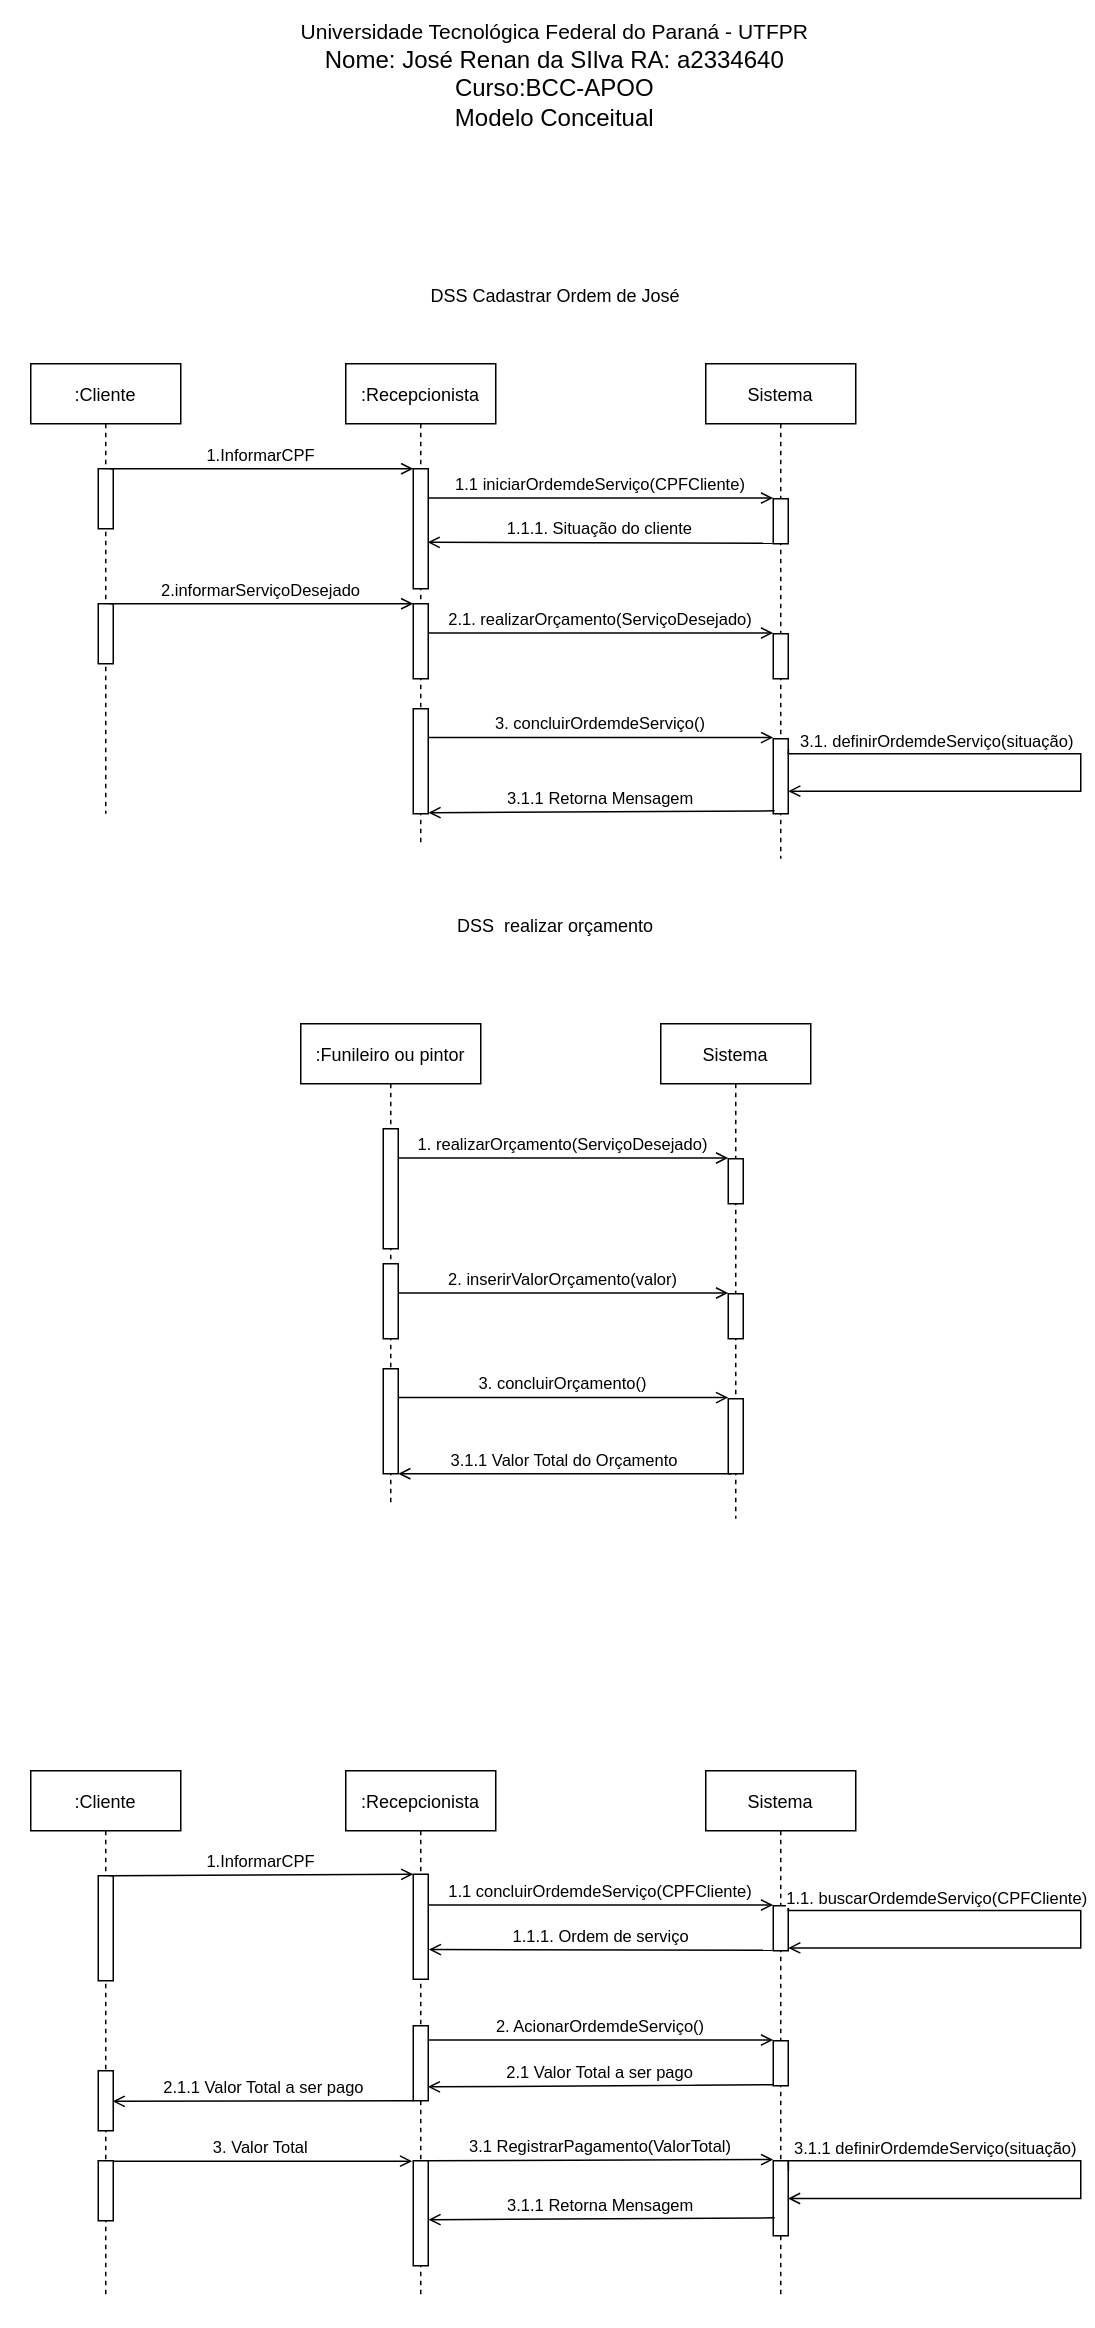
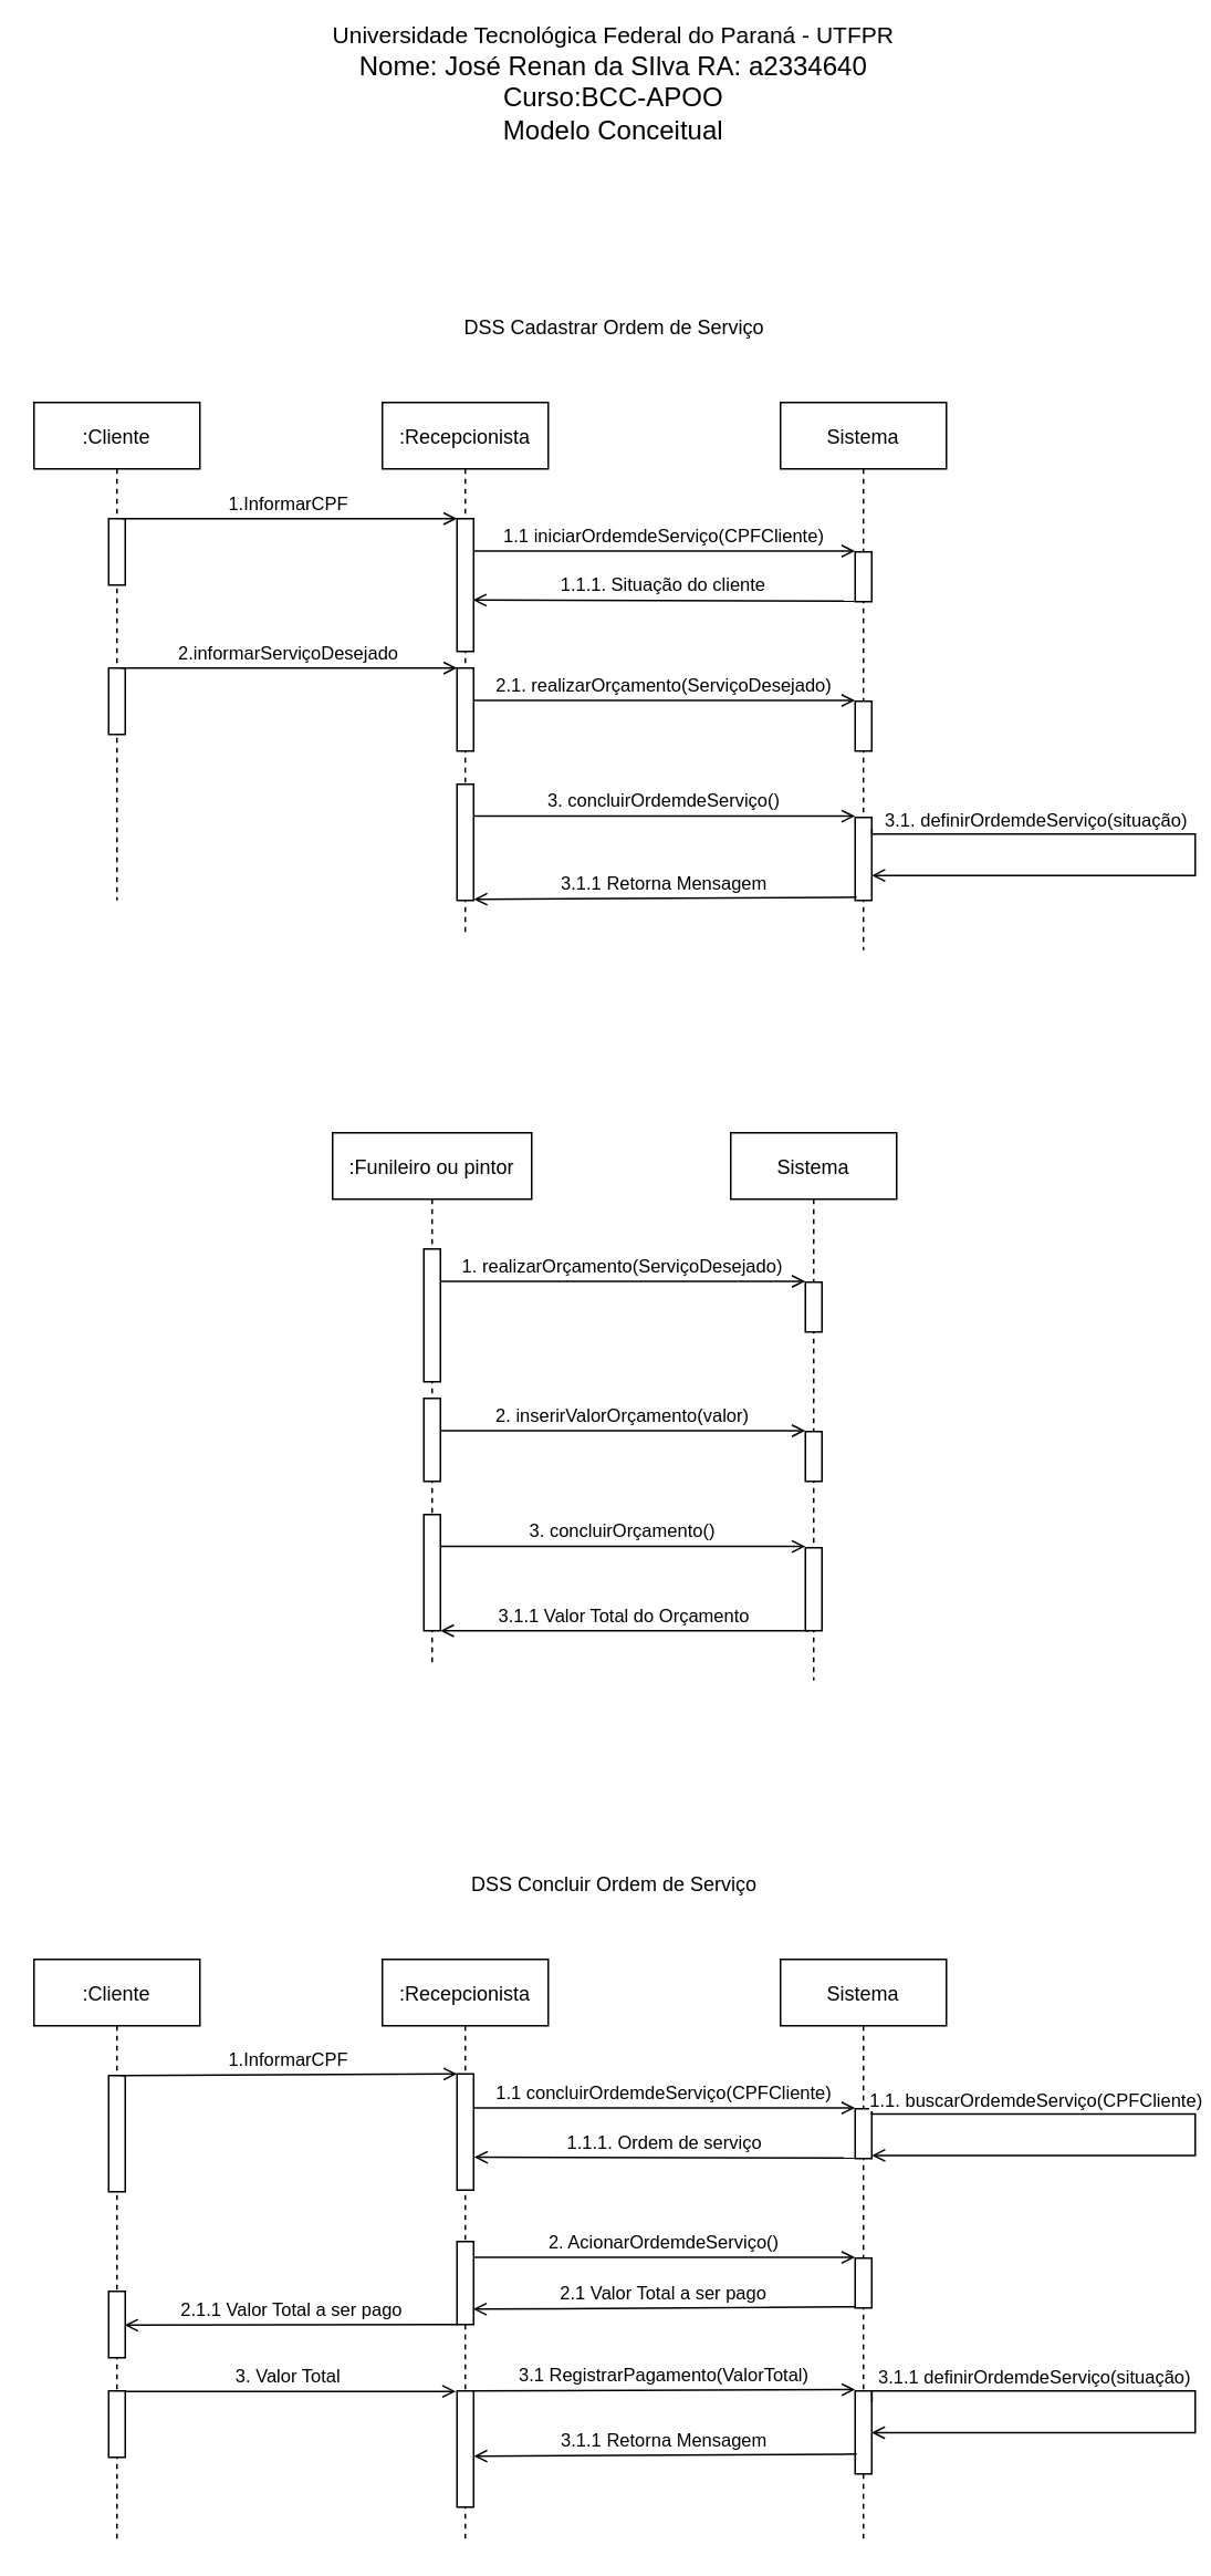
- <mxCell id="22" value="DSS Cadastrar Ordem de José" style="text;html=1;strokeColor=none;fillColor=none;align=center;verticalAlign=middle;whiteSpace=wrap;rounded=0;" vertex="1" parent="1"><mxGeometry x="275" y="182" width="190" height="30" as="geometry" /></mxCell>
+ <mxCell id="22" value="DSS Cadastrar Ordem de Serviço" style="text;html=1;strokeColor=none;fillColor=none;align=center;verticalAlign=middle;whiteSpace=wrap;rounded=0;" vertex="1" parent="1"><mxGeometry x="275" y="182" width="190" height="30" as="geometry" /></mxCell>
- <mxCell id="23" value="DSS&amp;nbsp; realizar orçamento" style="text;html=1;strokeColor=none;fillColor=none;align=center;verticalAlign=middle;whiteSpace=wrap;rounded=0;" vertex="1" parent="1"><mxGeometry x="275" y="602" width="190" height="30" as="geometry" /></mxCell>
+ <mxCell id="58" value="DSS Concluir Ordem de Serviço" style="text;html=1;strokeColor=none;fillColor=none;align=center;verticalAlign=middle;whiteSpace=wrap;rounded=0;" vertex="1" parent="1"><mxGeometry x="275" y="1120" width="190" height="30" as="geometry" /></mxCell>
